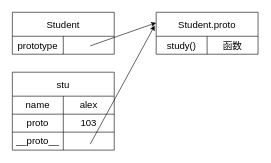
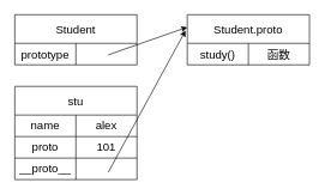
- <mxCell id="17" value="103" style="shape=partialRectangle;html=1;whiteSpace=wrap;connectable=0;strokeColor=inherit;overflow=hidden;fillColor=none;top=0;left=0;bottom=0;right=0;pointerEvents=1;fontSize=16;fontColor=#000000;" parent="15" vertex="1"><mxGeometry x="85" width="85" height="30" as="geometry"><mxRectangle width="85" height="30" as="alternateBounds" /></mxGeometry></mxCell>
+ <mxCell id="17" value="101" style="shape=partialRectangle;html=1;whiteSpace=wrap;connectable=0;strokeColor=inherit;overflow=hidden;fillColor=none;top=0;left=0;bottom=0;right=0;pointerEvents=1;fontSize=16;fontColor=#000000;" parent="15" vertex="1"><mxGeometry x="85" width="85" height="30" as="geometry"><mxRectangle width="85" height="30" as="alternateBounds" /></mxGeometry></mxCell>
